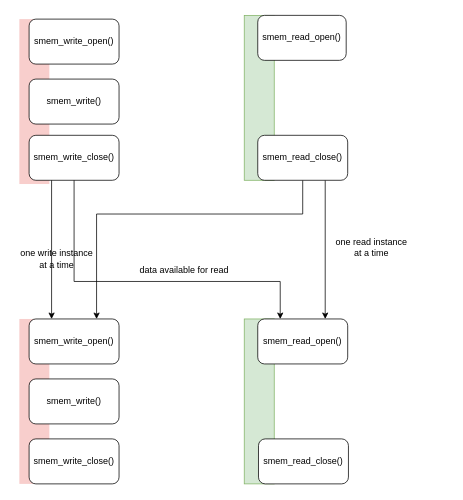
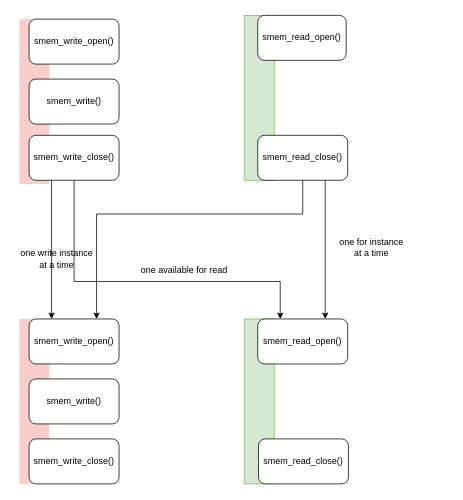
- <mxCell id="18" value="one read&amp;nbsp;instance&lt;br&gt;at a time" style="text;html=1;strokeColor=none;fillColor=none;align=center;verticalAlign=middle;whiteSpace=wrap;rounded=0;" vertex="1" parent="1"><mxGeometry x="395" y="315" width="200" height="30" as="geometry" /></mxCell>
+ <mxCell id="18" value="one for&amp;nbsp;instance&lt;br&gt;at a time" style="text;html=1;strokeColor=none;fillColor=none;align=center;verticalAlign=middle;whiteSpace=wrap;rounded=0;" vertex="1" parent="1"><mxGeometry x="395" y="315" width="200" height="30" as="geometry" /></mxCell>
- <mxCell id="22" value="data available for read" style="text;html=1;strokeColor=none;fillColor=none;align=center;verticalAlign=middle;whiteSpace=wrap;rounded=0;" vertex="1" parent="1"><mxGeometry x="145" y="345" width="200" height="30" as="geometry" /></mxCell>
+ <mxCell id="22" value="one available for read" style="text;html=1;strokeColor=none;fillColor=none;align=center;verticalAlign=middle;whiteSpace=wrap;rounded=0;" vertex="1" parent="1"><mxGeometry x="145" y="345" width="200" height="30" as="geometry" /></mxCell>
